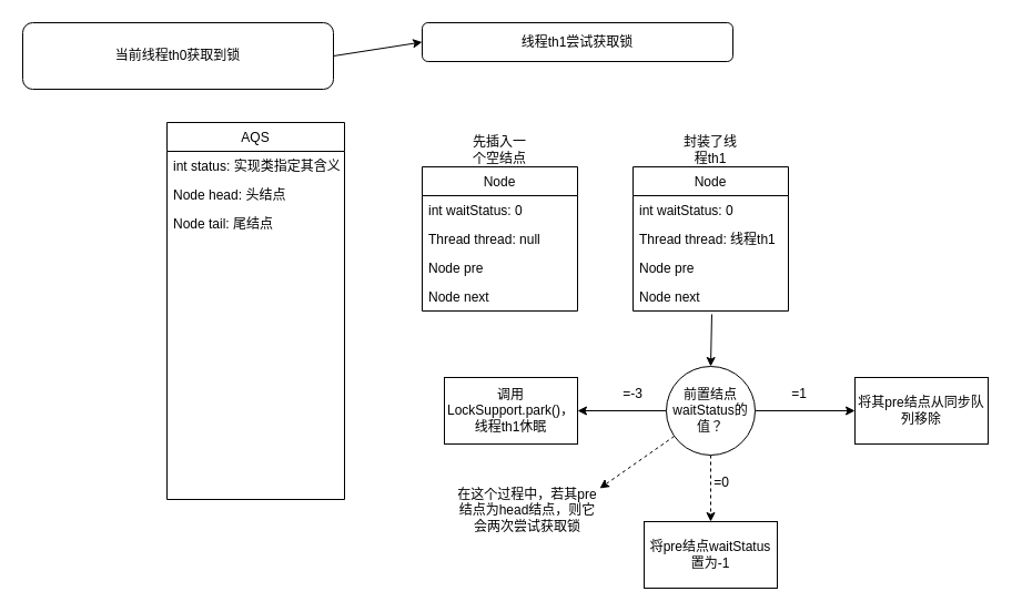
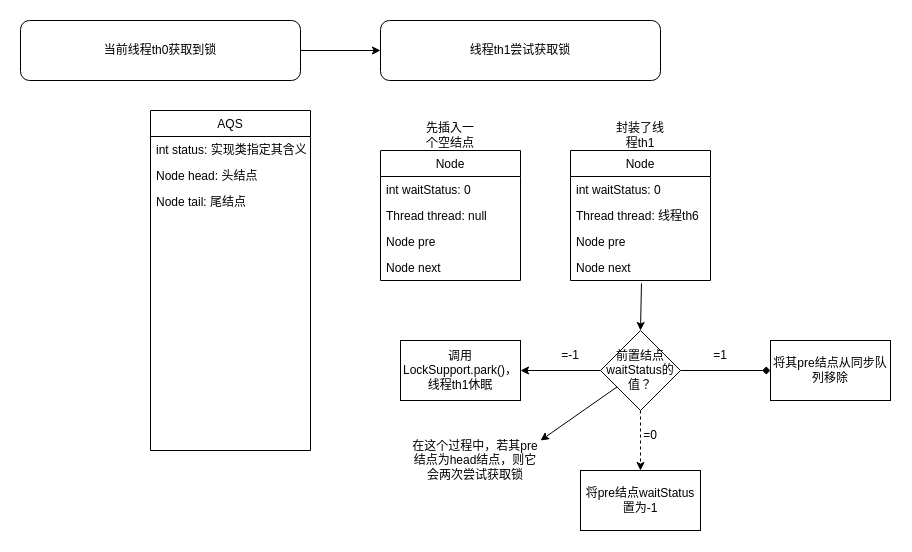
- <mxCell id="7" value="线程th1尝试获取锁" style="rounded=1;whiteSpace=wrap;html=1;" vertex="1" parent="1"><mxGeometry x="380" y="20" width="280" height="35" as="geometry" /></mxCell>
+ <mxCell id="7" value="线程th1尝试获取锁" style="rounded=1;whiteSpace=wrap;html=1;" vertex="1" parent="1"><mxGeometry x="380" y="20" width="280" height="60" as="geometry" /></mxCell>
- <mxCell id="19" value="Thread thread: 线程th1" style="text;strokeColor=none;fillColor=none;align=left;verticalAlign=top;spacingLeft=4;spacingRight=4;overflow=hidden;rotatable=0;points=[[0,0.5],[1,0.5]];portConstraint=eastwest;" vertex="1" parent="17"><mxGeometry y="52" width="140" height="26" as="geometry" /></mxCell>
+ <mxCell id="19" value="Thread thread: 线程th6" style="text;strokeColor=none;fillColor=none;align=left;verticalAlign=top;spacingLeft=4;spacingRight=4;overflow=hidden;rotatable=0;points=[[0,0.5],[1,0.5]];portConstraint=eastwest;" vertex="1" parent="17"><mxGeometry y="52" width="140" height="26" as="geometry" /></mxCell>
- <mxCell id="30" value="=-3" style="text;html=1;strokeColor=none;fillColor=none;align=center;verticalAlign=middle;whiteSpace=wrap;rounded=0;" vertex="1" parent="1"><mxGeometry x="540" y="340" width="60" height="30" as="geometry" /></mxCell>
+ <mxCell id="30" value="=-1" style="text;html=1;strokeColor=none;fillColor=none;align=center;verticalAlign=middle;whiteSpace=wrap;rounded=0;" vertex="1" parent="1"><mxGeometry x="540" y="340" width="60" height="30" as="geometry" /></mxCell>
- <mxCell id="26" value="前置结点waitStatus的值？" style="ellipse;whiteSpace=wrap;html=1;" vertex="1" parent="1"><mxGeometry x="600" y="330" width="80" height="80" as="geometry" /></mxCell>
+ <mxCell id="26" value="前置结点waitStatus的值？" style="rhombus;whiteSpace=wrap;html=1;" vertex="1" parent="1"><mxGeometry x="600" y="330" width="80" height="80" as="geometry" /></mxCell>
- <mxCell id="25" value="" style="edgeStyle=orthogonalEdgeStyle;rounded=0;orthogonalLoop=1;jettySize=auto;html=1;" edge="1" parent="1" source="26" target="32"><mxGeometry relative="1" as="geometry" /></mxCell>
+ <mxCell id="25" value="" style="edgeStyle=orthogonalEdgeStyle;rounded=0;orthogonalLoop=1;jettySize=auto;html=1;endArrow=diamond;" edge="1" parent="1" source="26" target="32"><mxGeometry relative="1" as="geometry" /></mxCell>
- <mxCell id="35" value="" style="endArrow=classic;html=1;rounded=0;entryX=1;entryY=0;entryDx=0;entryDy=0;dashed=1;" edge="1" parent="1" source="26" target="34"><mxGeometry width="50" height="50" relative="1" as="geometry"><mxPoint x="570" y="420" as="sourcePoint" /><mxPoint x="820" y="250" as="targetPoint" /></mxGeometry></mxCell>
+ <mxCell id="35" value="" style="endArrow=classic;html=1;rounded=0;entryX=1;entryY=0;entryDx=0;entryDy=0;" edge="1" parent="1" source="26" target="34"><mxGeometry width="50" height="50" relative="1" as="geometry"><mxPoint x="570" y="420" as="sourcePoint" /><mxPoint x="820" y="250" as="targetPoint" /></mxGeometry></mxCell>
